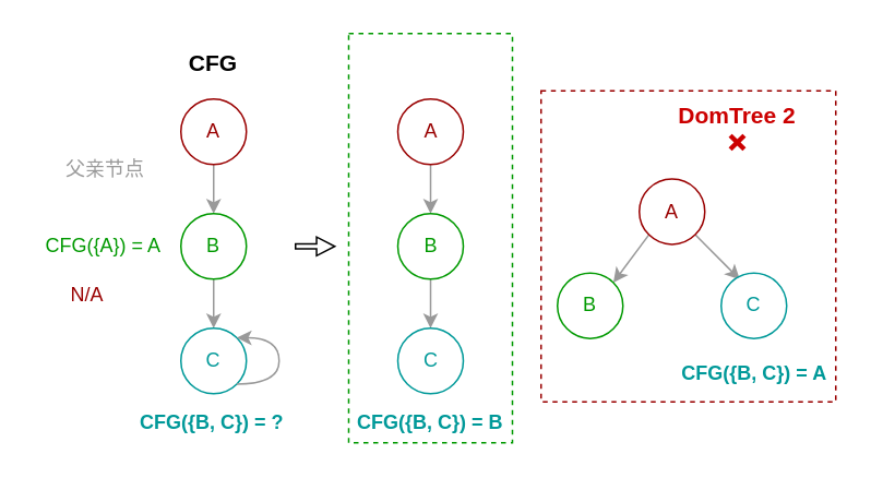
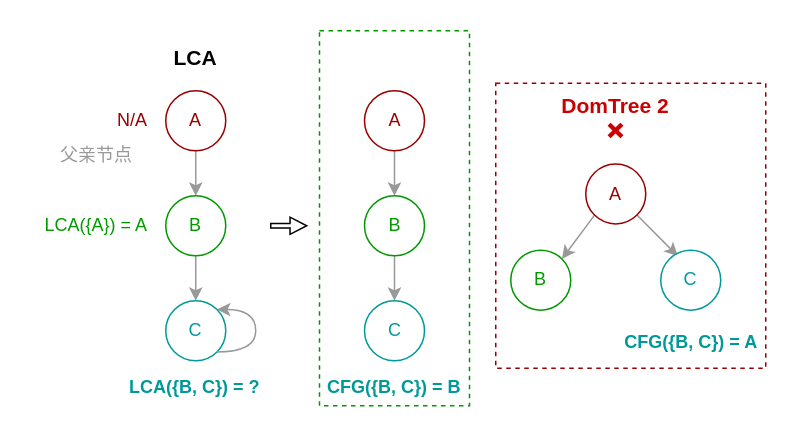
- <mxCell id="24" value="&lt;b style=&quot;font-size: 14px;&quot;&gt;CFG&lt;/b&gt;" style="text;html=1;strokeColor=none;fillColor=none;align=center;verticalAlign=middle;whiteSpace=wrap;rounded=0;fontSize=14;" parent="1" vertex="1"><mxGeometry x="100" y="30" width="60" height="15" as="geometry" /></mxCell>
+ <mxCell id="24" value="&lt;b style=&quot;font-size: 14px;&quot;&gt;LCA&lt;/b&gt;" style="text;html=1;strokeColor=none;fillColor=none;align=center;verticalAlign=middle;whiteSpace=wrap;rounded=0;fontSize=14;" parent="1" vertex="1"><mxGeometry x="100" y="30" width="60" height="15" as="geometry" /></mxCell>
- <mxCell id="26" value="&lt;b style=&quot;font-size: 14px&quot;&gt;DomTree 2&lt;br&gt;&lt;/b&gt;&lt;b&gt;❌&lt;/b&gt;" style="text;html=1;strokeColor=none;fillColor=none;align=center;verticalAlign=middle;whiteSpace=wrap;rounded=0;fontSize=14;fontColor=#CC0000;" parent="1" vertex="1"><mxGeometry x="410" y="60" width="80" height="35" as="geometry" /></mxCell>
+ <mxCell id="26" value="&lt;b style=&quot;font-size: 14px&quot;&gt;DomTree 2&lt;br&gt;&lt;/b&gt;&lt;b&gt;❌&lt;/b&gt;" style="text;html=1;strokeColor=none;fillColor=none;align=center;verticalAlign=middle;whiteSpace=wrap;rounded=0;fontSize=14;fontColor=#CC0000;" parent="1" vertex="1"><mxGeometry x="370" y="60" width="80" height="35" as="geometry" /></mxCell>
- <mxCell id="9" value="CFG({A}) = A" style="text;html=1;strokeColor=none;fillColor=none;align=right;verticalAlign=middle;whiteSpace=wrap;rounded=0;fontColor=#009900;" parent="1" vertex="1"><mxGeometry x="20" y="142.5" width="80" height="15" as="geometry" /></mxCell>
+ <mxCell id="9" value="LCA({A}) = A" style="text;html=1;strokeColor=none;fillColor=none;align=right;verticalAlign=middle;whiteSpace=wrap;rounded=0;fontColor=#009900;" parent="1" vertex="1"><mxGeometry x="20" y="142.5" width="80" height="15" as="geometry" /></mxCell>
- <mxCell id="10" value="N/A" style="text;html=1;strokeColor=none;fillColor=none;align=right;verticalAlign=middle;whiteSpace=wrap;rounded=0;fontColor=#990000;" parent="1" vertex="1"><mxGeometry x="5" y="172.5" width="60" height="15" as="geometry" /></mxCell>
+ <mxCell id="10" value="N/A" style="text;html=1;strokeColor=none;fillColor=none;align=right;verticalAlign=middle;whiteSpace=wrap;rounded=0;fontColor=#990000;" parent="1" vertex="1"><mxGeometry x="40" y="72.5" width="60" height="15" as="geometry" /></mxCell>
- <mxCell id="8" value="&lt;b&gt;CFG({B, C}) = ?&lt;/b&gt;" style="text;html=1;strokeColor=none;fillColor=none;align=right;verticalAlign=middle;whiteSpace=wrap;rounded=0;fontColor=#009999;" parent="1" vertex="1"><mxGeometry x="85" y="250" width="90" height="15" as="geometry" /></mxCell>
+ <mxCell id="8" value="&lt;b&gt;LCA({B, C}) = ?&lt;/b&gt;" style="text;html=1;strokeColor=none;fillColor=none;align=right;verticalAlign=middle;whiteSpace=wrap;rounded=0;fontColor=#009999;" parent="1" vertex="1"><mxGeometry x="85" y="250" width="90" height="15" as="geometry" /></mxCell>
